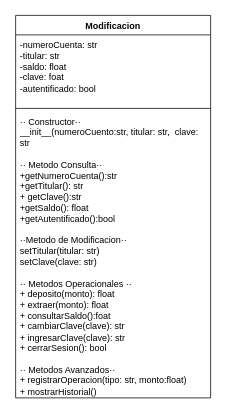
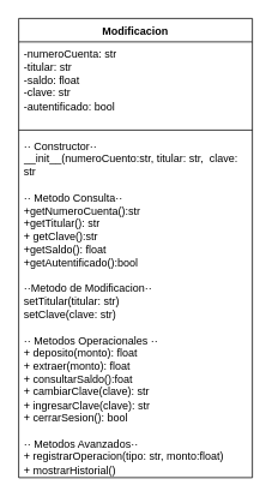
- <mxCell id="3" value="-numeroCuenta: str&lt;div&gt;-titular: str&lt;/div&gt;&lt;div&gt;-saldo: float&lt;/div&gt;&lt;div&gt;-clave: foat&lt;/div&gt;&lt;div&gt;-autentificado: bool&lt;/div&gt;" style="text;strokeColor=none;fillColor=none;align=left;verticalAlign=top;spacingLeft=4;spacingRight=4;overflow=hidden;rotatable=0;points=[[0,0.5],[1,0.5]];portConstraint=eastwest;whiteSpace=wrap;html=1;" vertex="1" parent="2"><mxGeometry y="26" width="260" height="94" as="geometry" /></mxCell>
+ <mxCell id="3" value="-numeroCuenta: str&lt;div&gt;-titular: str&lt;/div&gt;&lt;div&gt;-saldo: float&lt;/div&gt;&lt;div&gt;-clave: str&lt;/div&gt;&lt;div&gt;-autentificado: bool&lt;/div&gt;" style="text;strokeColor=none;fillColor=none;align=left;verticalAlign=top;spacingLeft=4;spacingRight=4;overflow=hidden;rotatable=0;points=[[0,0.5],[1,0.5]];portConstraint=eastwest;whiteSpace=wrap;html=1;" vertex="1" parent="2"><mxGeometry y="26" width="260" height="94" as="geometry" /></mxCell>
